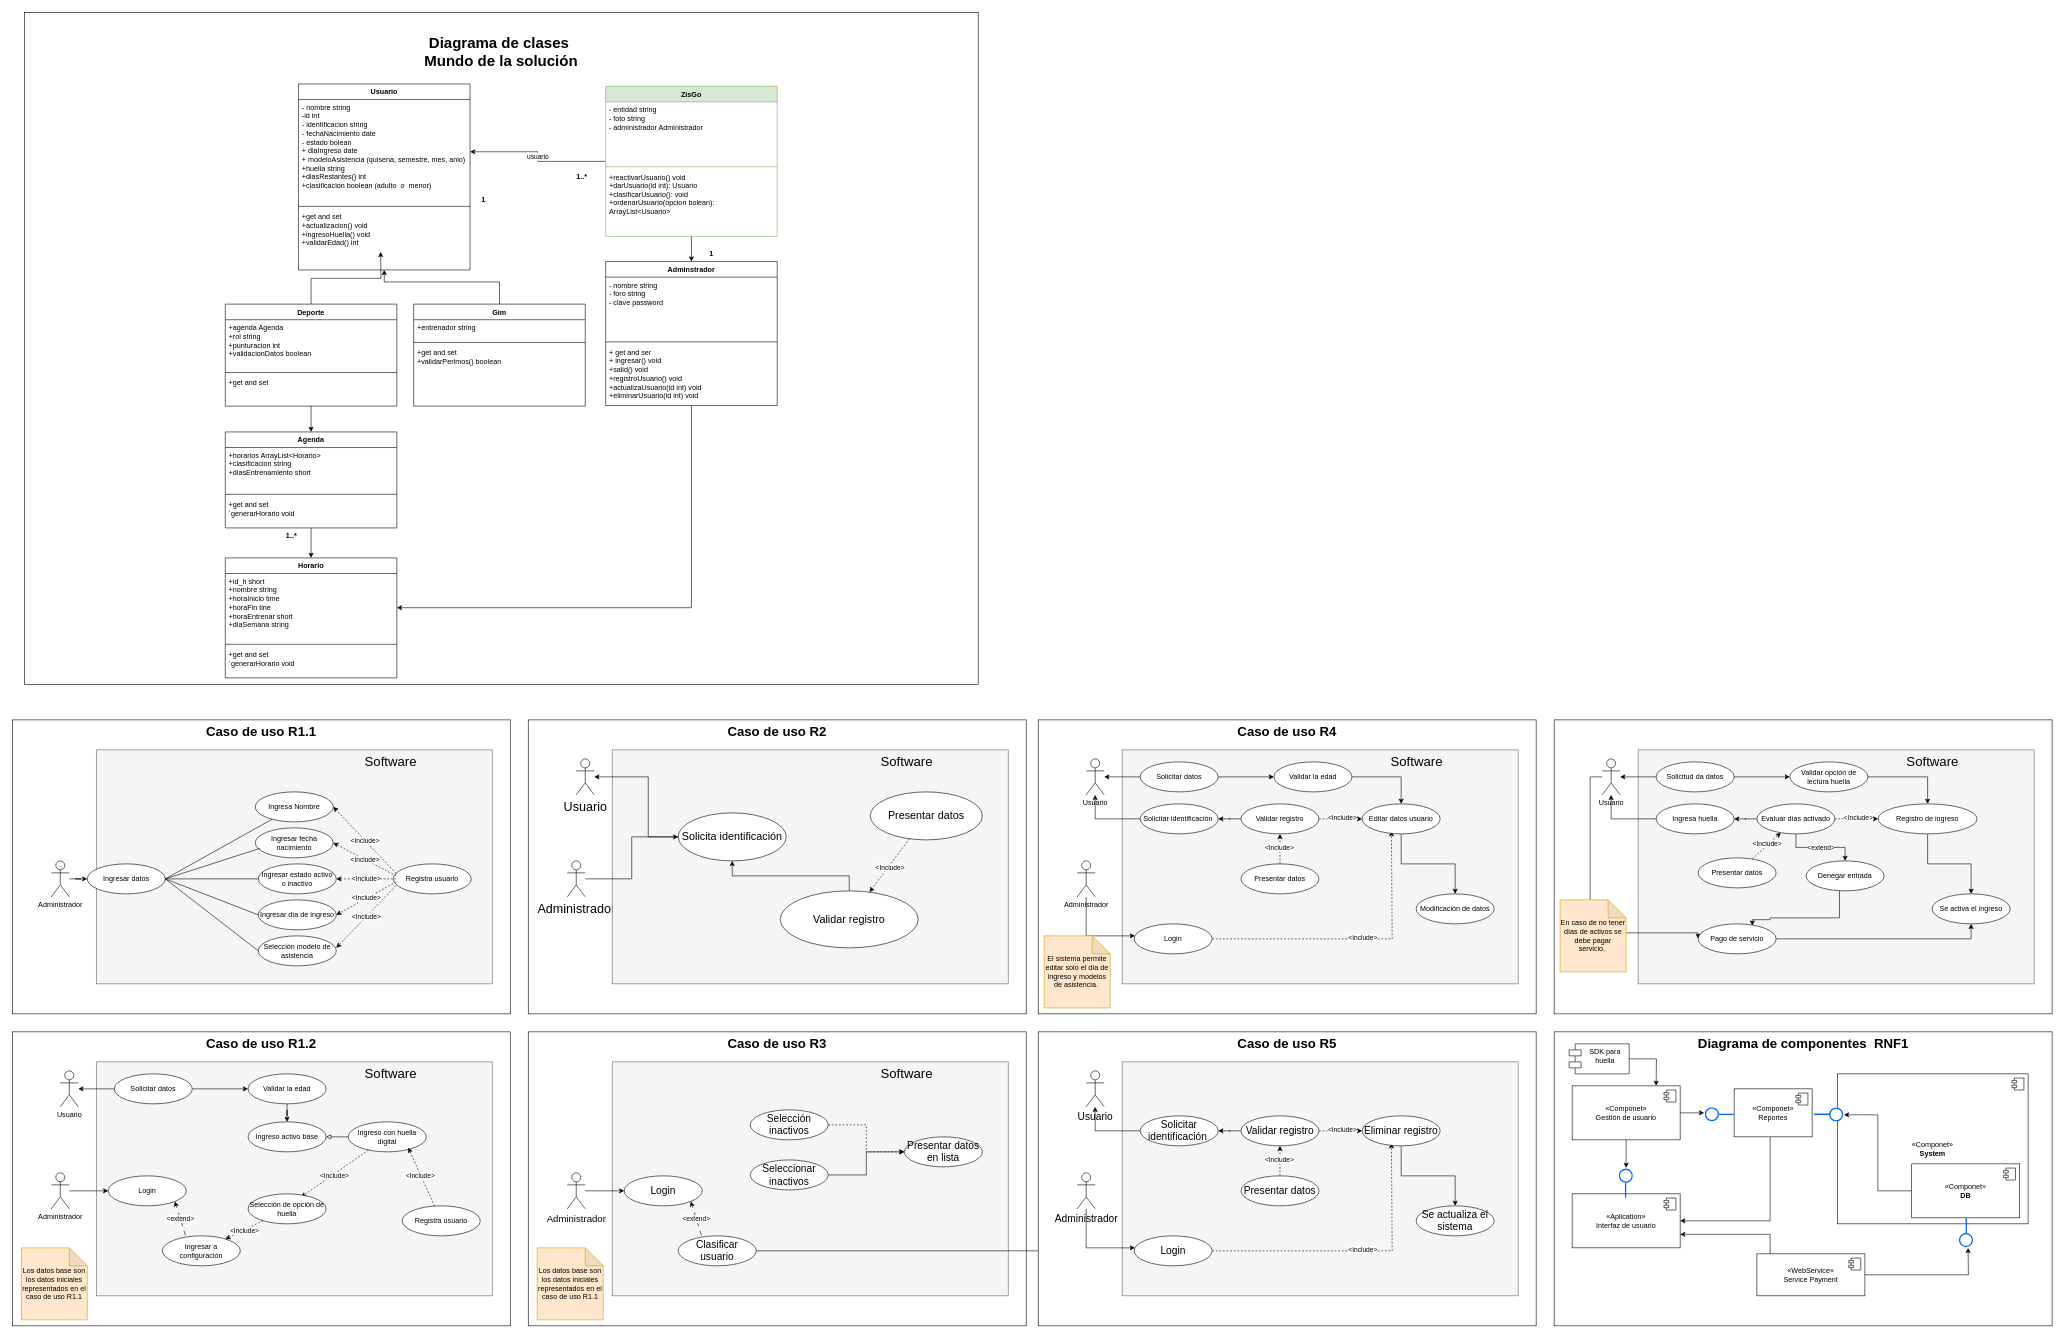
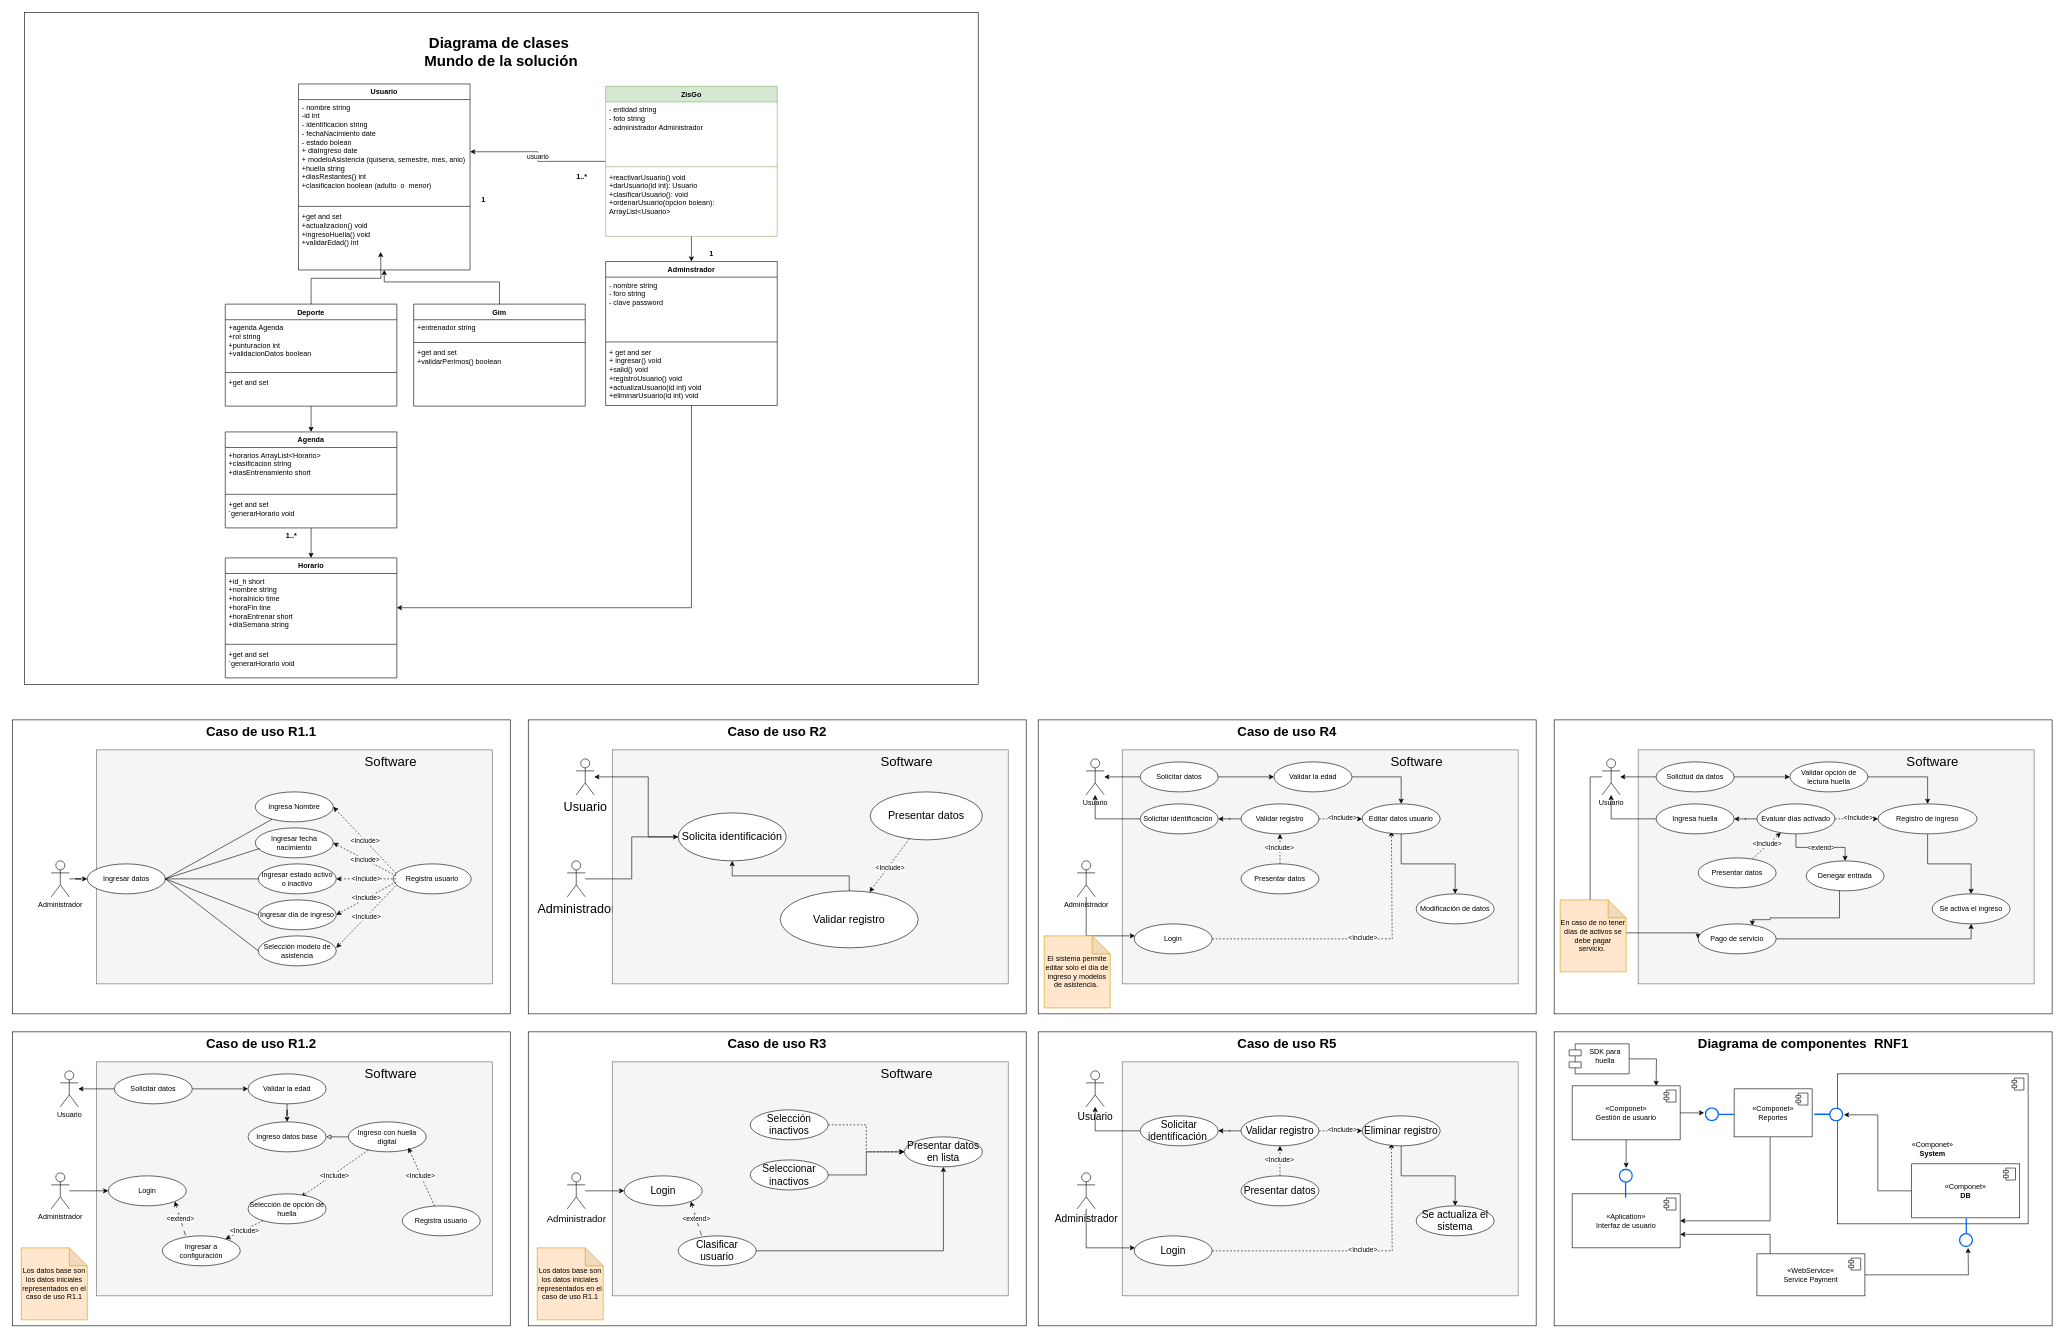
- <mxCell id="41" value="Ingreso activo base" style="ellipse;whiteSpace=wrap;html=1;" parent="1" vertex="1"><mxGeometry x="413" y="1869" width="130" height="50" as="geometry" /></mxCell>
+ <mxCell id="41" value="Ingreso datos base" style="ellipse;whiteSpace=wrap;html=1;" parent="1" vertex="1"><mxGeometry x="413" y="1869" width="130" height="50" as="geometry" /></mxCell>
- <mxCell id="71" style="edgeStyle=orthogonalEdgeStyle;rounded=0;orthogonalLoop=1;jettySize=auto;html=1;" parent="1" source="72" target="108" edge="1"><mxGeometry relative="1" as="geometry" /></mxCell>
+ <mxCell id="71" style="edgeStyle=orthogonalEdgeStyle;rounded=0;orthogonalLoop=1;jettySize=auto;html=1;" parent="1" source="72" target="77" edge="1"><mxGeometry relative="1" as="geometry" /></mxCell>
